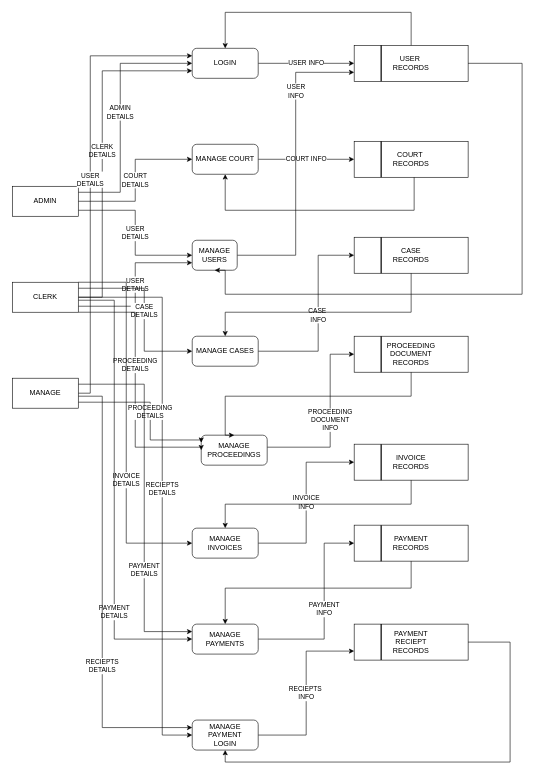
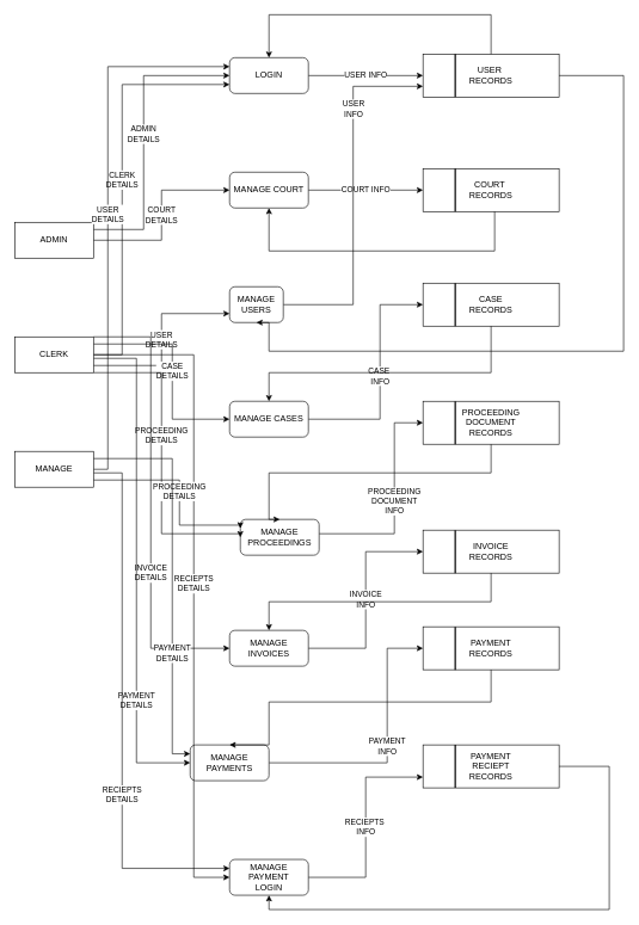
- <mxCell id="20" value="USER&lt;div&gt;DETAILS&lt;/div&gt;" style="edgeStyle=orthogonalEdgeStyle;rounded=0;orthogonalLoop=1;jettySize=auto;html=1;entryX=0;entryY=0.5;entryDx=0;entryDy=0;" edge="1" parent="1" source="21" target="7"><mxGeometry relative="1" as="geometry"><Array as="points"><mxPoint x="225" y="350" /><mxPoint x="225" y="425" /></Array></mxGeometry></mxCell>
- <mxCell id="15" value="MANAGE PAYMENTS" style="html=1;whiteSpace=wrap;rounded=1;" vertex="1" parent="1"><mxGeometry x="320" y="1040" width="110" height="50" as="geometry" /></mxCell>
+ <mxCell id="15" value="MANAGE PAYMENTS" style="html=1;whiteSpace=wrap;rounded=1;" vertex="1" parent="1"><mxGeometry x="265" y="1040" width="110" height="50" as="geometry" /></mxCell>
